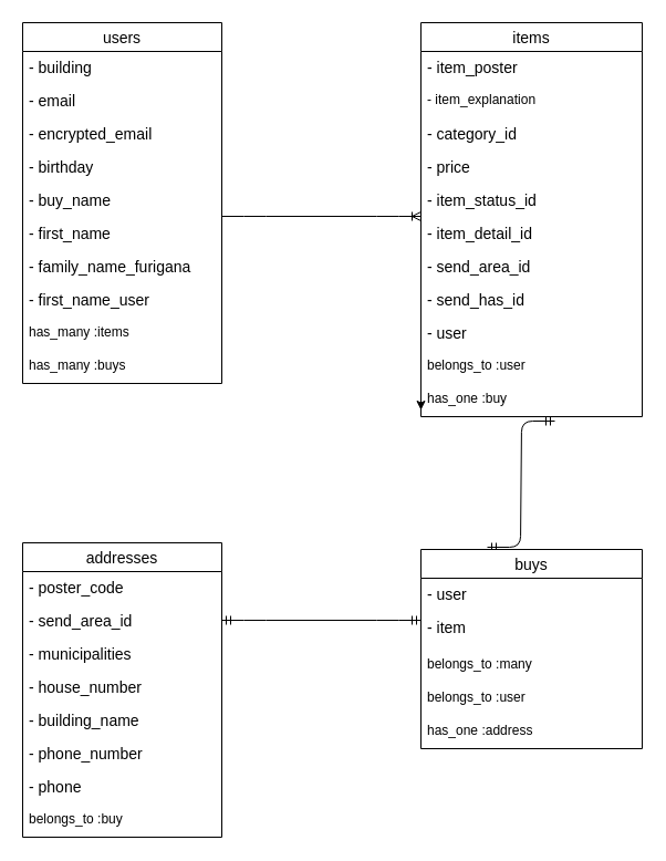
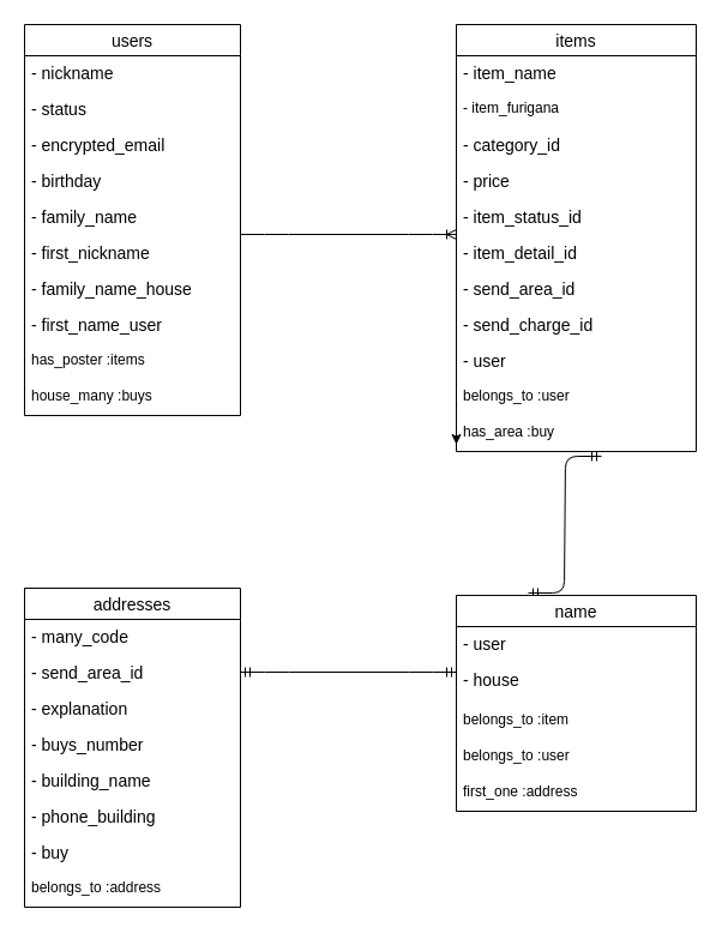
- <mxCell id="5" value="- building&#10;" style="text;strokeColor=none;fillColor=none;spacingLeft=4;spacingRight=4;overflow=hidden;rotatable=0;points=[[0,0.5],[1,0.5]];portConstraint=eastwest;fontSize=14;" parent="4" vertex="1"><mxGeometry y="26" width="180" height="30" as="geometry" /></mxCell>
+ <mxCell id="5" value="- nickname&#10;" style="text;strokeColor=none;fillColor=none;spacingLeft=4;spacingRight=4;overflow=hidden;rotatable=0;points=[[0,0.5],[1,0.5]];portConstraint=eastwest;fontSize=14;" parent="4" vertex="1"><mxGeometry y="26" width="180" height="30" as="geometry" /></mxCell>
- <mxCell id="16" value="- item_poster" style="text;strokeColor=none;fillColor=none;spacingLeft=4;spacingRight=4;overflow=hidden;rotatable=0;points=[[0,0.5],[1,0.5]];portConstraint=eastwest;fontSize=14;" parent="15" vertex="1"><mxGeometry y="26" width="200" height="30" as="geometry" /></mxCell>
+ <mxCell id="16" value="- item_name" style="text;strokeColor=none;fillColor=none;spacingLeft=4;spacingRight=4;overflow=hidden;rotatable=0;points=[[0,0.5],[1,0.5]];portConstraint=eastwest;fontSize=14;" parent="15" vertex="1"><mxGeometry y="26" width="200" height="30" as="geometry" /></mxCell>
- <mxCell id="17" value="- item_explanation" style="text;strokeColor=none;fillColor=none;spacingLeft=4;spacingRight=4;overflow=hidden;rotatable=0;points=[[0,0.5],[1,0.5]];portConstraint=eastwest;fontSize=12;" vertex="1" parent="15"><mxGeometry y="56" width="200" height="30" as="geometry" /></mxCell>
+ <mxCell id="17" value="- item_furigana" style="text;strokeColor=none;fillColor=none;spacingLeft=4;spacingRight=4;overflow=hidden;rotatable=0;points=[[0,0.5],[1,0.5]];portConstraint=eastwest;fontSize=12;" vertex="1" parent="15"><mxGeometry y="56" width="200" height="30" as="geometry" /></mxCell>
- <mxCell id="6" value="- email" style="text;strokeColor=none;fillColor=none;spacingLeft=4;spacingRight=4;overflow=hidden;rotatable=0;points=[[0,0.5],[1,0.5]];portConstraint=eastwest;fontSize=14;" parent="4" vertex="1"><mxGeometry y="56" width="180" height="30" as="geometry" /></mxCell>
+ <mxCell id="6" value="- status" style="text;strokeColor=none;fillColor=none;spacingLeft=4;spacingRight=4;overflow=hidden;rotatable=0;points=[[0,0.5],[1,0.5]];portConstraint=eastwest;fontSize=14;" parent="4" vertex="1"><mxGeometry y="56" width="180" height="30" as="geometry" /></mxCell>
- <mxCell id="9" value="- buy_name" style="text;strokeColor=none;fillColor=none;spacingLeft=4;spacingRight=4;overflow=hidden;rotatable=0;points=[[0,0.5],[1,0.5]];portConstraint=eastwest;fontSize=14;" vertex="1" parent="4"><mxGeometry y="146" width="180" height="30" as="geometry" /></mxCell>
+ <mxCell id="9" value="- family_name" style="text;strokeColor=none;fillColor=none;spacingLeft=4;spacingRight=4;overflow=hidden;rotatable=0;points=[[0,0.5],[1,0.5]];portConstraint=eastwest;fontSize=14;" vertex="1" parent="4"><mxGeometry y="146" width="180" height="30" as="geometry" /></mxCell>
- <mxCell id="10" value="- first_name" style="text;strokeColor=none;fillColor=none;spacingLeft=4;spacingRight=4;overflow=hidden;rotatable=0;points=[[0,0.5],[1,0.5]];portConstraint=eastwest;fontSize=14;" vertex="1" parent="4"><mxGeometry y="176" width="180" height="30" as="geometry" /></mxCell>
+ <mxCell id="10" value="- first_nickname" style="text;strokeColor=none;fillColor=none;spacingLeft=4;spacingRight=4;overflow=hidden;rotatable=0;points=[[0,0.5],[1,0.5]];portConstraint=eastwest;fontSize=14;" vertex="1" parent="4"><mxGeometry y="176" width="180" height="30" as="geometry" /></mxCell>
- <mxCell id="11" value="- family_name_furigana" style="text;strokeColor=none;fillColor=none;spacingLeft=4;spacingRight=4;overflow=hidden;rotatable=0;points=[[0,0.5],[1,0.5]];portConstraint=eastwest;fontSize=14;" vertex="1" parent="4"><mxGeometry y="206" width="180" height="30" as="geometry" /></mxCell>
+ <mxCell id="11" value="- family_name_house" style="text;strokeColor=none;fillColor=none;spacingLeft=4;spacingRight=4;overflow=hidden;rotatable=0;points=[[0,0.5],[1,0.5]];portConstraint=eastwest;fontSize=14;" vertex="1" parent="4"><mxGeometry y="206" width="180" height="30" as="geometry" /></mxCell>
- <mxCell id="23" value="- send_has_id" style="text;strokeColor=none;fillColor=none;spacingLeft=4;spacingRight=4;overflow=hidden;rotatable=0;points=[[0,0.5],[1,0.5]];portConstraint=eastwest;fontSize=14;" vertex="1" parent="15"><mxGeometry y="236" width="200" height="30" as="geometry" /></mxCell>
+ <mxCell id="23" value="- send_charge_id" style="text;strokeColor=none;fillColor=none;spacingLeft=4;spacingRight=4;overflow=hidden;rotatable=0;points=[[0,0.5],[1,0.5]];portConstraint=eastwest;fontSize=14;" vertex="1" parent="15"><mxGeometry y="236" width="200" height="30" as="geometry" /></mxCell>
- <mxCell id="13" value="has_many :items" style="text;strokeColor=none;fillColor=none;spacingLeft=4;spacingRight=4;overflow=hidden;rotatable=0;points=[[0,0.5],[1,0.5]];portConstraint=eastwest;fontSize=12;" vertex="1" parent="4"><mxGeometry y="266" width="180" height="30" as="geometry" /></mxCell>
+ <mxCell id="13" value="has_poster :items" style="text;strokeColor=none;fillColor=none;spacingLeft=4;spacingRight=4;overflow=hidden;rotatable=0;points=[[0,0.5],[1,0.5]];portConstraint=eastwest;fontSize=12;" vertex="1" parent="4"><mxGeometry y="266" width="180" height="30" as="geometry" /></mxCell>
- <mxCell id="14" value="has_many :buys" style="text;strokeColor=none;fillColor=none;spacingLeft=4;spacingRight=4;overflow=hidden;rotatable=0;points=[[0,0.5],[1,0.5]];portConstraint=eastwest;fontSize=12;" vertex="1" parent="4"><mxGeometry y="296" width="180" height="30" as="geometry" /></mxCell>
+ <mxCell id="14" value="house_many :buys" style="text;strokeColor=none;fillColor=none;spacingLeft=4;spacingRight=4;overflow=hidden;rotatable=0;points=[[0,0.5],[1,0.5]];portConstraint=eastwest;fontSize=12;" vertex="1" parent="4"><mxGeometry y="296" width="180" height="30" as="geometry" /></mxCell>
- <mxCell id="26" value="has_one :buy" style="text;strokeColor=none;fillColor=none;spacingLeft=4;spacingRight=4;overflow=hidden;rotatable=0;points=[[0,0.5],[1,0.5]];portConstraint=eastwest;fontSize=12;" parent="15" vertex="1"><mxGeometry y="326" width="200" height="30" as="geometry" /></mxCell>
+ <mxCell id="26" value="has_area :buy" style="text;strokeColor=none;fillColor=none;spacingLeft=4;spacingRight=4;overflow=hidden;rotatable=0;points=[[0,0.5],[1,0.5]];portConstraint=eastwest;fontSize=12;" parent="15" vertex="1"><mxGeometry y="326" width="200" height="30" as="geometry" /></mxCell>
- <mxCell id="28" value="buys" style="swimlane;fontStyle=0;childLayout=stackLayout;horizontal=1;startSize=26;horizontalStack=0;resizeParent=1;resizeParentMax=0;resizeLast=0;collapsible=1;marginBottom=0;align=center;fontSize=14;" parent="1" vertex="1"><mxGeometry x="380" y="496" width="200" height="180" as="geometry" /></mxCell>
+ <mxCell id="28" value="name" style="swimlane;fontStyle=0;childLayout=stackLayout;horizontal=1;startSize=26;horizontalStack=0;resizeParent=1;resizeParentMax=0;resizeLast=0;collapsible=1;marginBottom=0;align=center;fontSize=14;" parent="1" vertex="1"><mxGeometry x="380" y="496" width="200" height="180" as="geometry" /></mxCell>
- <mxCell id="35" value="- poster_code" style="text;strokeColor=none;fillColor=none;spacingLeft=4;spacingRight=4;overflow=hidden;rotatable=0;points=[[0,0.5],[1,0.5]];portConstraint=eastwest;fontSize=14;" parent="34" vertex="1"><mxGeometry y="26" width="180" height="30" as="geometry" /></mxCell>
+ <mxCell id="35" value="- many_code" style="text;strokeColor=none;fillColor=none;spacingLeft=4;spacingRight=4;overflow=hidden;rotatable=0;points=[[0,0.5],[1,0.5]];portConstraint=eastwest;fontSize=14;" parent="34" vertex="1"><mxGeometry y="26" width="180" height="30" as="geometry" /></mxCell>
- <mxCell id="30" value="- item" style="text;strokeColor=none;fillColor=none;spacingLeft=4;spacingRight=4;overflow=hidden;rotatable=0;points=[[0,0.5],[1,0.5]];portConstraint=eastwest;fontSize=14;" parent="28" vertex="1"><mxGeometry y="56" width="200" height="34" as="geometry" /></mxCell>
+ <mxCell id="30" value="- house" style="text;strokeColor=none;fillColor=none;spacingLeft=4;spacingRight=4;overflow=hidden;rotatable=0;points=[[0,0.5],[1,0.5]];portConstraint=eastwest;fontSize=14;" parent="28" vertex="1"><mxGeometry y="56" width="200" height="34" as="geometry" /></mxCell>
- <mxCell id="37" value="- municipalities" style="text;strokeColor=none;fillColor=none;spacingLeft=4;spacingRight=4;overflow=hidden;rotatable=0;points=[[0,0.5],[1,0.5]];portConstraint=eastwest;fontSize=14;" parent="34" vertex="1"><mxGeometry y="86" width="180" height="30" as="geometry" /></mxCell>
+ <mxCell id="37" value="- explanation" style="text;strokeColor=none;fillColor=none;spacingLeft=4;spacingRight=4;overflow=hidden;rotatable=0;points=[[0,0.5],[1,0.5]];portConstraint=eastwest;fontSize=14;" parent="34" vertex="1"><mxGeometry y="86" width="180" height="30" as="geometry" /></mxCell>
- <mxCell id="31" value="belongs_to :many" style="text;strokeColor=none;fillColor=none;spacingLeft=4;spacingRight=4;overflow=hidden;rotatable=0;points=[[0,0.5],[1,0.5]];portConstraint=eastwest;fontSize=12;" parent="28" vertex="1"><mxGeometry y="90" width="200" height="30" as="geometry" /></mxCell>
+ <mxCell id="31" value="belongs_to :item" style="text;strokeColor=none;fillColor=none;spacingLeft=4;spacingRight=4;overflow=hidden;rotatable=0;points=[[0,0.5],[1,0.5]];portConstraint=eastwest;fontSize=12;" parent="28" vertex="1"><mxGeometry y="90" width="200" height="30" as="geometry" /></mxCell>
- <mxCell id="38" value="- house_number" style="text;strokeColor=none;fillColor=none;spacingLeft=4;spacingRight=4;overflow=hidden;rotatable=0;points=[[0,0.5],[1,0.5]];portConstraint=eastwest;fontSize=14;" parent="34" vertex="1"><mxGeometry y="116" width="180" height="30" as="geometry" /></mxCell>
+ <mxCell id="38" value="- buys_number" style="text;strokeColor=none;fillColor=none;spacingLeft=4;spacingRight=4;overflow=hidden;rotatable=0;points=[[0,0.5],[1,0.5]];portConstraint=eastwest;fontSize=14;" parent="34" vertex="1"><mxGeometry y="116" width="180" height="30" as="geometry" /></mxCell>
- <mxCell id="33" value="has_one :address&#10;" style="text;strokeColor=none;fillColor=none;spacingLeft=4;spacingRight=4;overflow=hidden;rotatable=0;points=[[0,0.5],[1,0.5]];portConstraint=eastwest;fontSize=12;" vertex="1" parent="28"><mxGeometry y="150" width="200" height="30" as="geometry" /></mxCell>
+ <mxCell id="33" value="first_one :address&#10;" style="text;strokeColor=none;fillColor=none;spacingLeft=4;spacingRight=4;overflow=hidden;rotatable=0;points=[[0,0.5],[1,0.5]];portConstraint=eastwest;fontSize=12;" vertex="1" parent="28"><mxGeometry y="150" width="200" height="30" as="geometry" /></mxCell>
- <mxCell id="40" value="- phone_number" style="text;strokeColor=none;fillColor=none;spacingLeft=4;spacingRight=4;overflow=hidden;rotatable=0;points=[[0,0.5],[1,0.5]];portConstraint=eastwest;fontSize=14;" parent="34" vertex="1"><mxGeometry y="176" width="180" height="30" as="geometry" /></mxCell>
+ <mxCell id="40" value="- phone_building" style="text;strokeColor=none;fillColor=none;spacingLeft=4;spacingRight=4;overflow=hidden;rotatable=0;points=[[0,0.5],[1,0.5]];portConstraint=eastwest;fontSize=14;" parent="34" vertex="1"><mxGeometry y="176" width="180" height="30" as="geometry" /></mxCell>
- <mxCell id="41" value="- phone" style="text;strokeColor=none;fillColor=none;spacingLeft=4;spacingRight=4;overflow=hidden;rotatable=0;points=[[0,0.5],[1,0.5]];portConstraint=eastwest;fontSize=14;" parent="34" vertex="1"><mxGeometry y="206" width="180" height="30" as="geometry" /></mxCell>
+ <mxCell id="41" value="- buy" style="text;strokeColor=none;fillColor=none;spacingLeft=4;spacingRight=4;overflow=hidden;rotatable=0;points=[[0,0.5],[1,0.5]];portConstraint=eastwest;fontSize=14;" parent="34" vertex="1"><mxGeometry y="206" width="180" height="30" as="geometry" /></mxCell>
- <mxCell id="42" value="belongs_to :buy" style="text;strokeColor=none;fillColor=none;spacingLeft=4;spacingRight=4;overflow=hidden;rotatable=0;points=[[0,0.5],[1,0.5]];portConstraint=eastwest;fontSize=12;" parent="34" vertex="1"><mxGeometry y="236" width="180" height="30" as="geometry" /></mxCell>
+ <mxCell id="42" value="belongs_to :address" style="text;strokeColor=none;fillColor=none;spacingLeft=4;spacingRight=4;overflow=hidden;rotatable=0;points=[[0,0.5],[1,0.5]];portConstraint=eastwest;fontSize=12;" parent="34" vertex="1"><mxGeometry y="236" width="180" height="30" as="geometry" /></mxCell>
